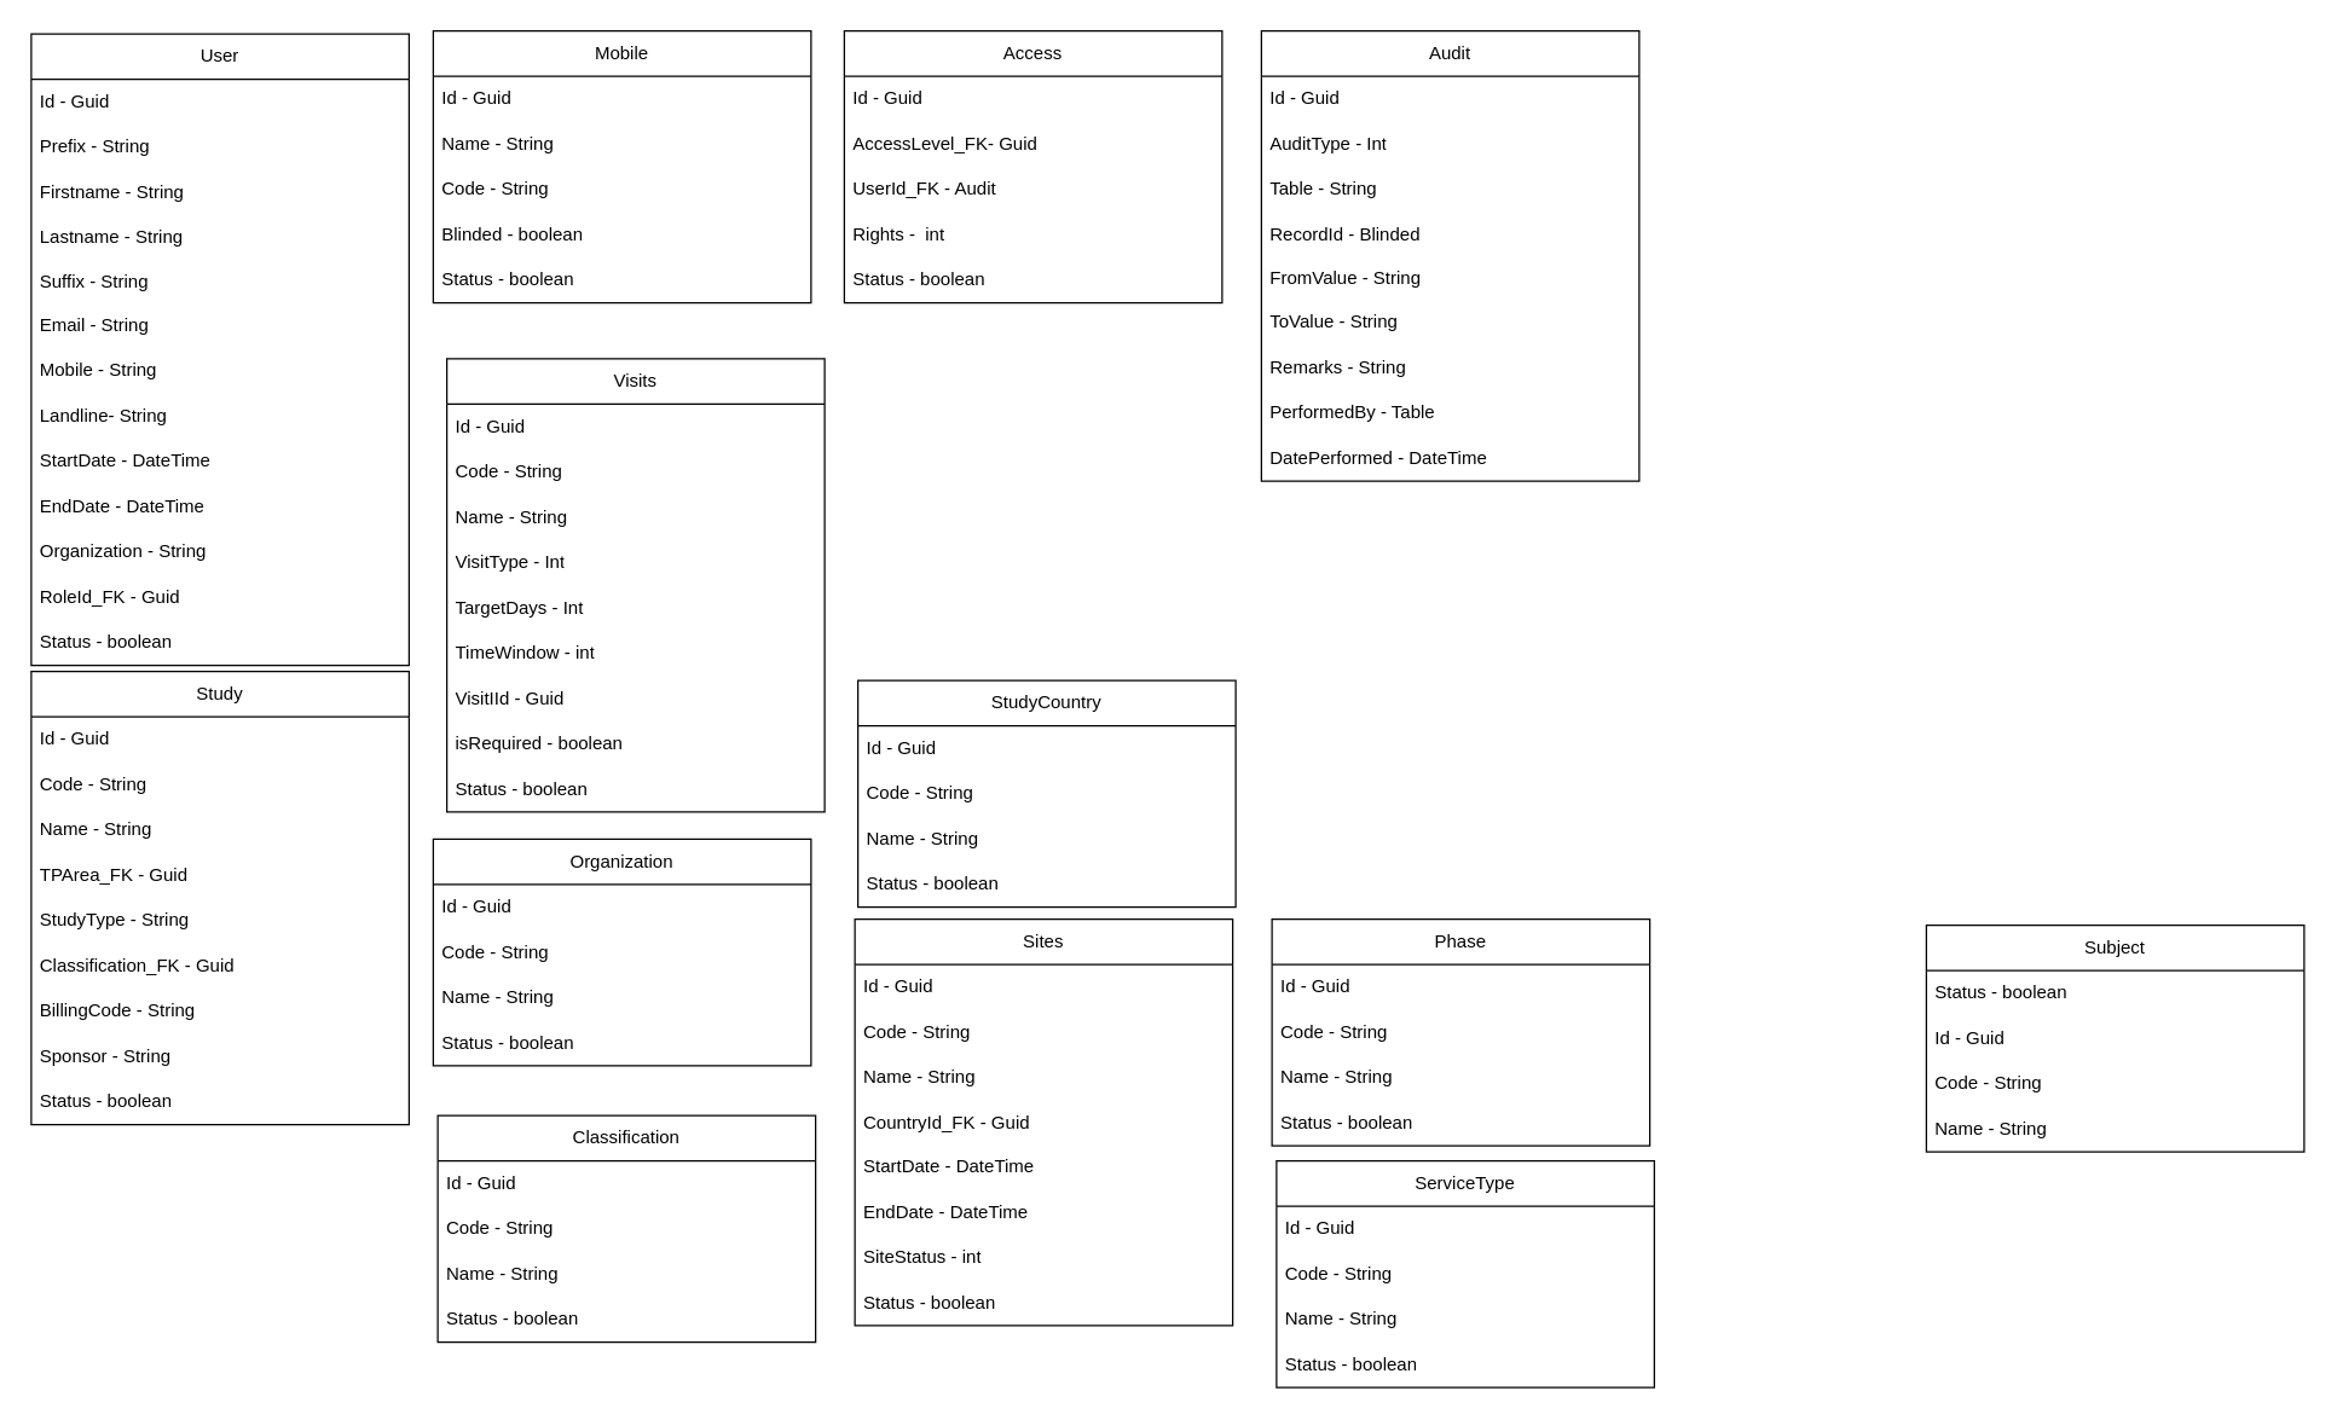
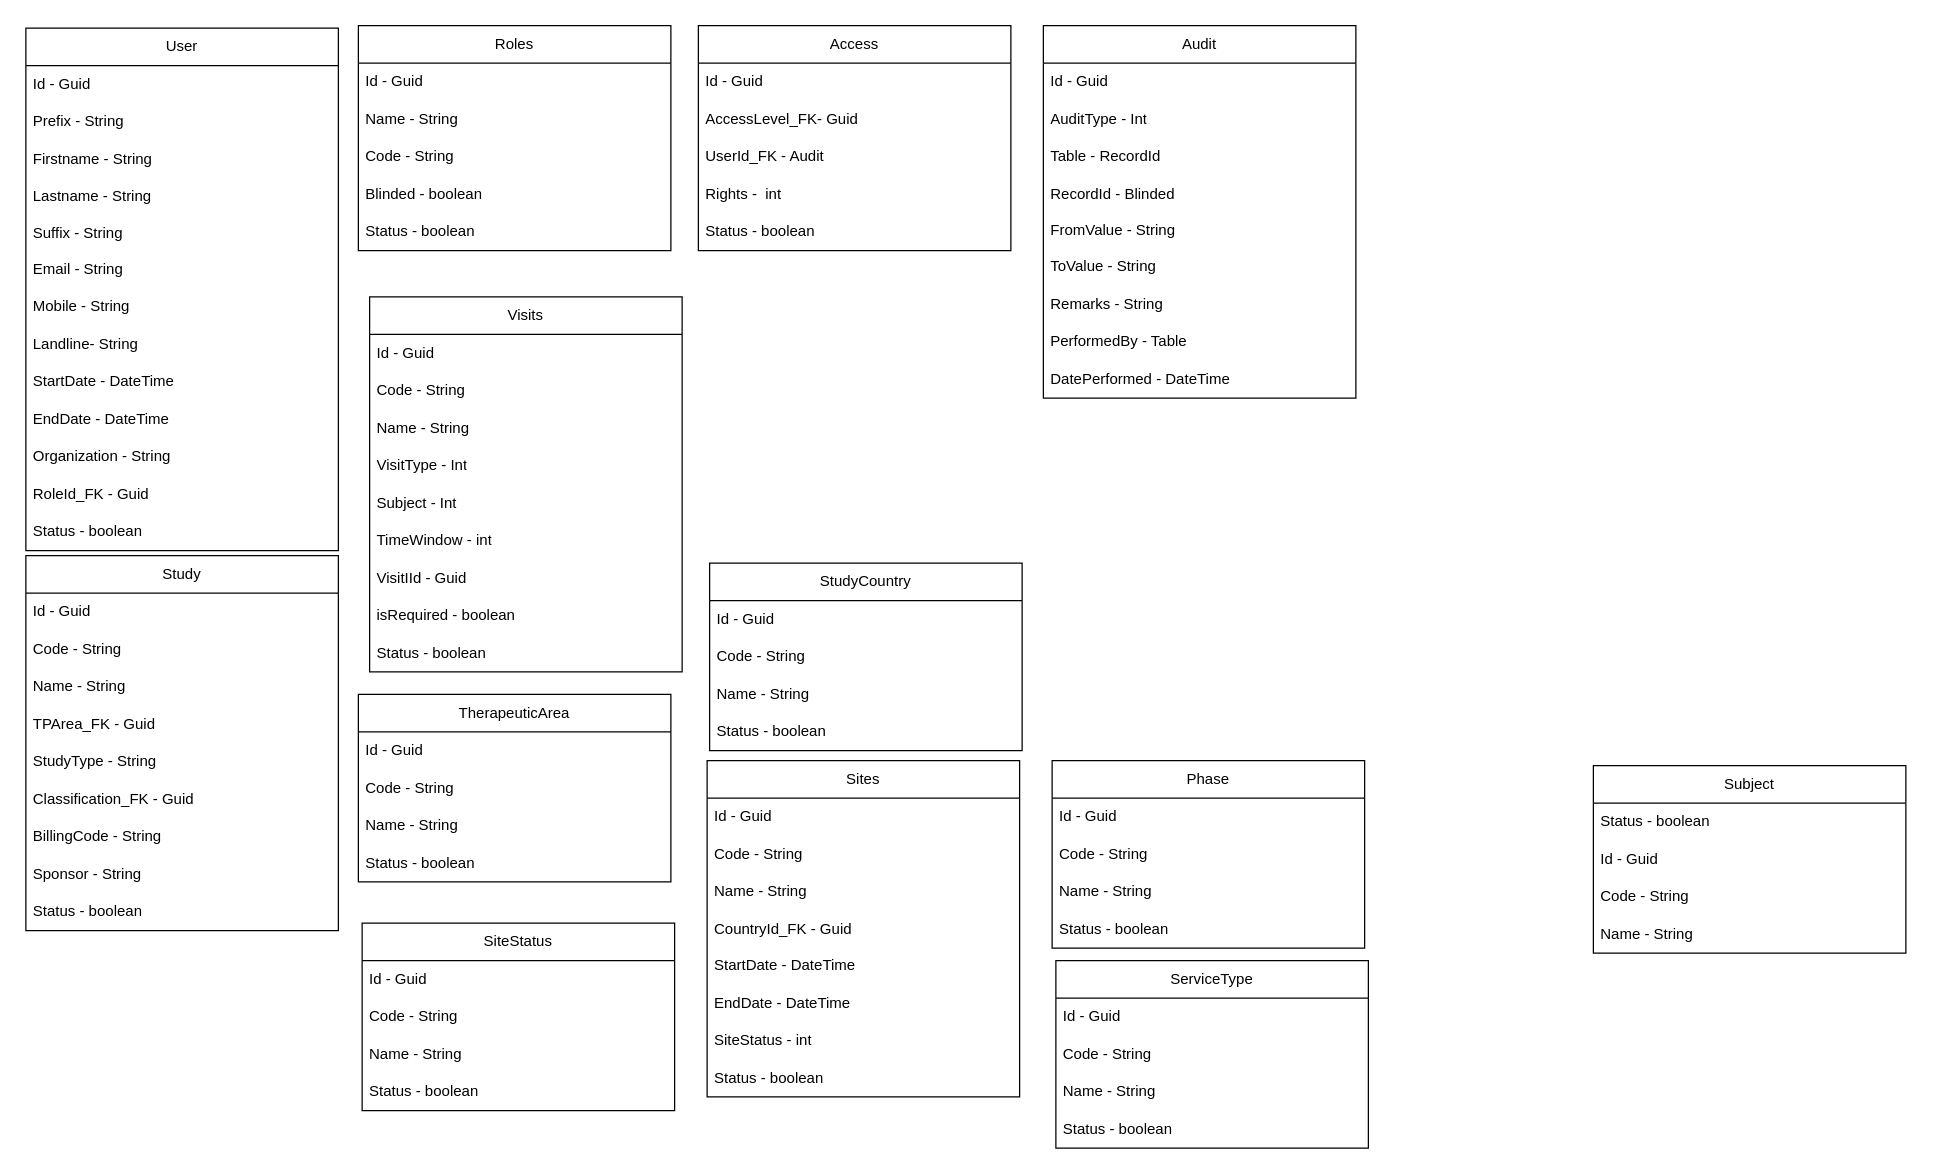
- <mxCell id="40" value="Mobile" style="swimlane;fontStyle=0;childLayout=stackLayout;horizontal=1;startSize=30;horizontalStack=0;resizeParent=1;resizeParentMax=0;resizeLast=0;collapsible=1;marginBottom=0;whiteSpace=wrap;html=1;strokeColor=#000000;snapToPoint=1;backgroundOutline=1;resizable=1;" parent="1" vertex="1"><mxGeometry x="286" y="20" width="250" height="180" as="geometry"><mxRectangle x="80" y="-680" width="70" height="30" as="alternateBounds" /></mxGeometry></mxCell>
+ <mxCell id="40" value="Roles" style="swimlane;fontStyle=0;childLayout=stackLayout;horizontal=1;startSize=30;horizontalStack=0;resizeParent=1;resizeParentMax=0;resizeLast=0;collapsible=1;marginBottom=0;whiteSpace=wrap;html=1;strokeColor=#000000;snapToPoint=1;backgroundOutline=1;resizable=1;" parent="1" vertex="1"><mxGeometry x="286" y="20" width="250" height="180" as="geometry"><mxRectangle x="80" y="-680" width="70" height="30" as="alternateBounds" /></mxGeometry></mxCell>
- <mxCell id="80" value="Table - String" style="text;strokeColor=none;fillColor=none;align=left;verticalAlign=middle;spacingLeft=4;spacingRight=4;overflow=hidden;points=[[0,0.5],[1,0.5]];portConstraint=eastwest;rotatable=0;whiteSpace=wrap;html=1;fontColor=#000000;" parent="77" vertex="1"><mxGeometry y="90" width="250" height="30" as="geometry" /></mxCell>
+ <mxCell id="80" value="Table - RecordId" style="text;strokeColor=none;fillColor=none;align=left;verticalAlign=middle;spacingLeft=4;spacingRight=4;overflow=hidden;points=[[0,0.5],[1,0.5]];portConstraint=eastwest;rotatable=0;whiteSpace=wrap;html=1;fontColor=#000000;" parent="77" vertex="1"><mxGeometry y="90" width="250" height="30" as="geometry" /></mxCell>
- <mxCell id="92" value="TargetDays - Int" style="text;strokeColor=none;fillColor=none;align=left;verticalAlign=middle;spacingLeft=4;spacingRight=4;overflow=hidden;points=[[0,0.5],[1,0.5]];portConstraint=eastwest;rotatable=0;whiteSpace=wrap;html=1;fontColor=#000000;" vertex="1" parent="87"><mxGeometry y="150" width="250" height="30" as="geometry" /></mxCell>
+ <mxCell id="92" value="Subject - Int" style="text;strokeColor=none;fillColor=none;align=left;verticalAlign=middle;spacingLeft=4;spacingRight=4;overflow=hidden;points=[[0,0.5],[1,0.5]];portConstraint=eastwest;rotatable=0;whiteSpace=wrap;html=1;fontColor=#000000;" vertex="1" parent="87"><mxGeometry y="150" width="250" height="30" as="geometry" /></mxCell>
- <mxCell id="62" value="Organization" style="swimlane;fontStyle=0;childLayout=stackLayout;horizontal=1;startSize=30;horizontalStack=0;resizeParent=1;resizeParentMax=0;resizeLast=0;collapsible=1;marginBottom=0;whiteSpace=wrap;html=1;strokeColor=#000000;snapToPoint=1;backgroundOutline=1;resizable=1;" parent="1" vertex="1"><mxGeometry x="286" y="555" width="250" height="150" as="geometry"><mxRectangle x="80" y="-680" width="70" height="30" as="alternateBounds" /></mxGeometry></mxCell>
+ <mxCell id="62" value="TherapeuticArea" style="swimlane;fontStyle=0;childLayout=stackLayout;horizontal=1;startSize=30;horizontalStack=0;resizeParent=1;resizeParentMax=0;resizeLast=0;collapsible=1;marginBottom=0;whiteSpace=wrap;html=1;strokeColor=#000000;snapToPoint=1;backgroundOutline=1;resizable=1;" parent="1" vertex="1"><mxGeometry x="286" y="555" width="250" height="150" as="geometry"><mxRectangle x="80" y="-680" width="70" height="30" as="alternateBounds" /></mxGeometry></mxCell>
- <mxCell id="67" value="Classification" style="swimlane;fontStyle=0;childLayout=stackLayout;horizontal=1;startSize=30;horizontalStack=0;resizeParent=1;resizeParentMax=0;resizeLast=0;collapsible=1;marginBottom=0;whiteSpace=wrap;html=1;strokeColor=#000000;snapToPoint=1;backgroundOutline=1;resizable=1;" parent="1" vertex="1"><mxGeometry x="289" y="738" width="250" height="150" as="geometry"><mxRectangle x="80" y="-680" width="70" height="30" as="alternateBounds" /></mxGeometry></mxCell>
+ <mxCell id="67" value="SiteStatus" style="swimlane;fontStyle=0;childLayout=stackLayout;horizontal=1;startSize=30;horizontalStack=0;resizeParent=1;resizeParentMax=0;resizeLast=0;collapsible=1;marginBottom=0;whiteSpace=wrap;html=1;strokeColor=#000000;snapToPoint=1;backgroundOutline=1;resizable=1;" parent="1" vertex="1"><mxGeometry x="289" y="738" width="250" height="150" as="geometry"><mxRectangle x="80" y="-680" width="70" height="30" as="alternateBounds" /></mxGeometry></mxCell>
